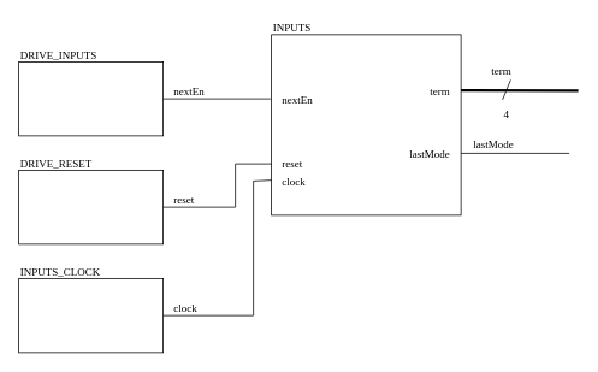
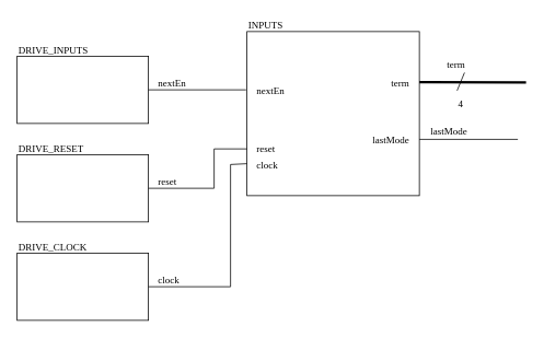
- <mxCell id="5" value="INPUTS_CLOCK" style="text;html=1;align=left;verticalAlign=bottom;whiteSpace=wrap;rounded=0;fontFamily=Lucida Console;fontStyle=0" parent="1" vertex="1"><mxGeometry x="20" y="290" width="160" height="20" as="geometry" /></mxCell>
+ <mxCell id="5" value="DRIVE_CLOCK" style="text;html=1;align=left;verticalAlign=bottom;whiteSpace=wrap;rounded=0;fontFamily=Lucida Console;fontStyle=0" parent="1" vertex="1"><mxGeometry x="20" y="290" width="160" height="20" as="geometry" /></mxCell>
